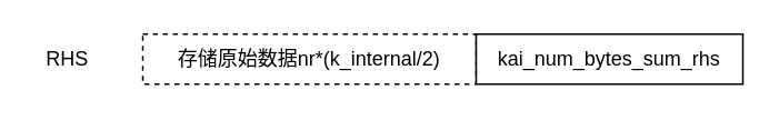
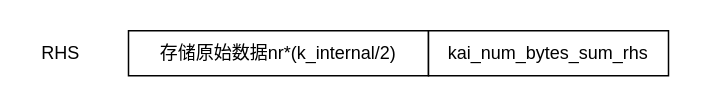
- <mxCell id="2" value="存储原始数据nr*(k_internal/2)" style="rounded=0;whiteSpace=wrap;html=1;dashed=1;" vertex="1" parent="1"><mxGeometry x="85" y="20" width="200" height="30" as="geometry" /></mxCell>
+ <mxCell id="2" value="存储原始数据nr*(k_internal/2)" style="rounded=0;whiteSpace=wrap;html=1;" vertex="1" parent="1"><mxGeometry x="85" y="20" width="200" height="30" as="geometry" /></mxCell>
